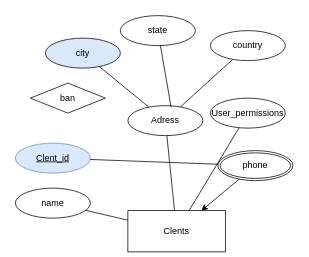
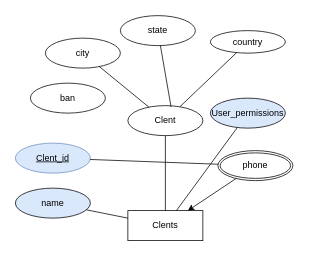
- <mxCell id="7" value="country" style="ellipse;whiteSpace=wrap;html=1;align=center;" vertex="1" parent="1"><mxGeometry x="280" y="40" width="100" height="40" as="geometry" /></mxCell>
+ <mxCell id="7" value="country" style="ellipse;whiteSpace=wrap;html=1;align=center;" vertex="1" parent="1"><mxGeometry x="280" y="40" width="100" height="30" as="geometry" /></mxCell>
- <mxCell id="8" value="city" style="ellipse;whiteSpace=wrap;html=1;align=center;fillColor=#dae8fc;" vertex="1" parent="1"><mxGeometry x="60" y="50" width="100" height="40" as="geometry" /></mxCell>
+ <mxCell id="8" value="city" style="ellipse;whiteSpace=wrap;html=1;align=center;" vertex="1" parent="1"><mxGeometry x="60" y="50" width="100" height="40" as="geometry" /></mxCell>
- <mxCell id="18" value="ban" style="rhombus;whiteSpace=wrap;html=1;align=center;" vertex="1" parent="1"><mxGeometry x="40" y="110" width="100" height="40" as="geometry" /></mxCell>
+ <mxCell id="18" value="ban" style="ellipse;whiteSpace=wrap;html=1;align=center;" vertex="1" parent="1"><mxGeometry x="40" y="110" width="100" height="40" as="geometry" /></mxCell>
- <mxCell id="17" value="User_permissions" style="ellipse;whiteSpace=wrap;html=1;align=center;" vertex="1" parent="1"><mxGeometry x="280" y="130" width="100" height="40" as="geometry" /></mxCell>
+ <mxCell id="17" value="User_permissions" style="ellipse;whiteSpace=wrap;html=1;align=center;fillColor=#dae8fc;" vertex="1" parent="1"><mxGeometry x="280" y="130" width="100" height="40" as="geometry" /></mxCell>
- <mxCell id="5" value="Adress" style="ellipse;whiteSpace=wrap;html=1;align=center;" vertex="1" parent="1"><mxGeometry x="170" y="140" width="100" height="40" as="geometry" /></mxCell>
+ <mxCell id="5" value="Clent" style="ellipse;whiteSpace=wrap;html=1;align=center;" vertex="1" parent="1"><mxGeometry x="170" y="140" width="100" height="40" as="geometry" /></mxCell>
- <mxCell id="15" value="name" style="ellipse;whiteSpace=wrap;html=1;align=center;" vertex="1" parent="1"><mxGeometry x="20" y="250" width="100" height="40" as="geometry" /></mxCell>
+ <mxCell id="15" value="name" style="ellipse;whiteSpace=wrap;html=1;align=center;fillColor=#dae8fc;" vertex="1" parent="1"><mxGeometry x="20" y="250" width="100" height="40" as="geometry" /></mxCell>
- <mxCell id="2" value="Clents" style="whiteSpace=wrap;html=1;align=center;" vertex="1" parent="1"><mxGeometry x="170" y="280" width="130" height="55" as="geometry" /></mxCell>
+ <mxCell id="2" value="Clents" style="whiteSpace=wrap;html=1;align=center;" vertex="1" parent="1"><mxGeometry x="170" y="280" width="100" height="40" as="geometry" /></mxCell>
